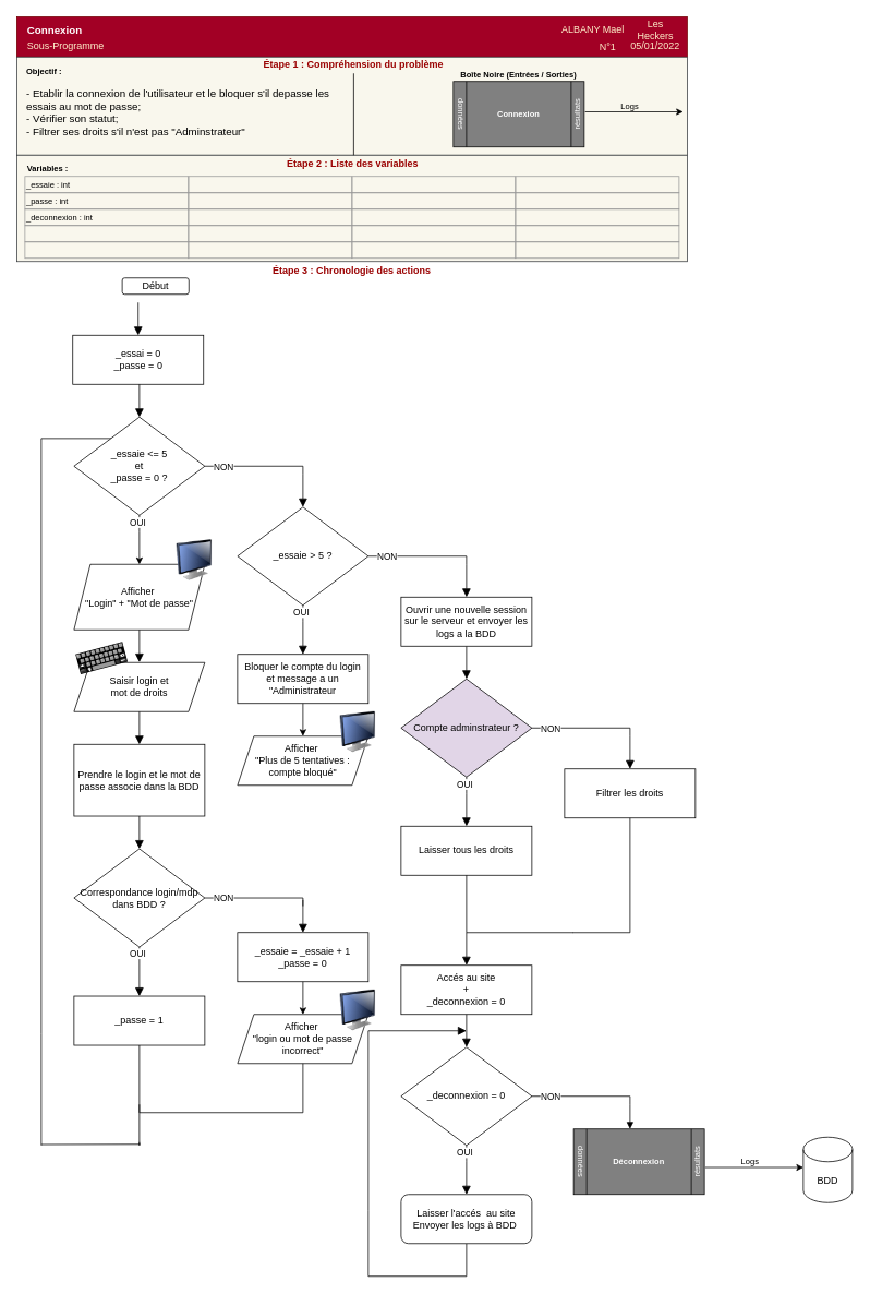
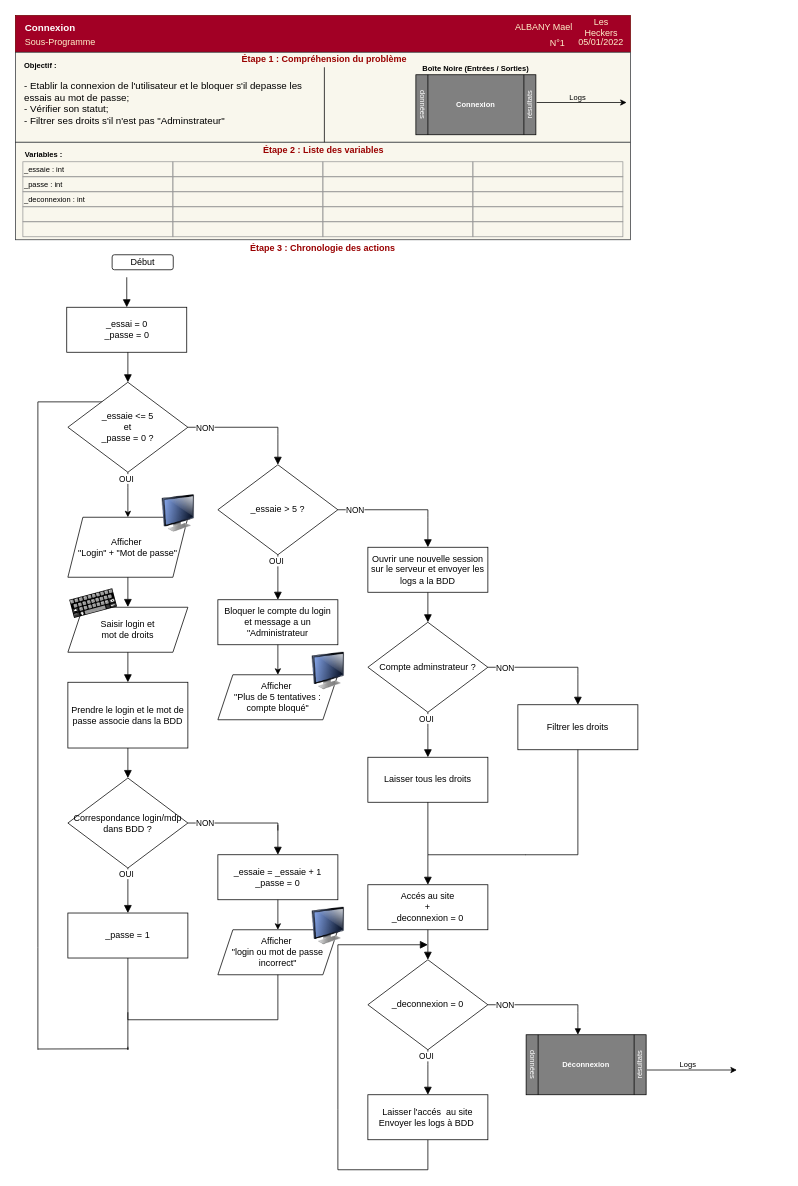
- <mxCell id="112" value="Compte adminstrateur ?" style="rhombus;whiteSpace=wrap;html=1;pointerEvents=0;connectable=1;allowArrows=0;recursiveResize=0;expand=0;rotatable=0;cloneable=0;deletable=0;fillColor=#e1d5e7;" vertex="1" parent="111"><mxGeometry y="40" width="160" height="120" as="geometry" /></mxCell>
+ <mxCell id="112" value="Compte adminstrateur ?" style="rhombus;whiteSpace=wrap;html=1;pointerEvents=0;connectable=1;allowArrows=0;recursiveResize=0;expand=0;rotatable=0;cloneable=0;deletable=0;" vertex="1" parent="111"><mxGeometry y="40" width="160" height="120" as="geometry" /></mxCell>
- <mxCell id="151" value="BDD" style="shape=cylinder3;whiteSpace=wrap;html=1;boundedLbl=1;backgroundOutline=1;size=15;" vertex="1" parent="1"><mxGeometry x="982" y="1389" width="60" height="80" as="geometry" /></mxCell>
- <mxCell id="137" value="Laisser l'accés&amp;nbsp; au site&lt;br&gt;Envoyer les logs à BDD&amp;nbsp;" style="whiteSpace=wrap;html=1;fontSize=12;glass=0;strokeWidth=1;shadow=0;fontColor=#000000;fillColor=default;align=center;pointerEvents=0;connectable=1;allowArrows=0;expand=0;rotatable=0;movable=0;recursiveResize=0;cloneable=0;deletable=0;rounded=1;" vertex="1" parent="136"><mxGeometry y="40" width="160" height="60" as="geometry" /></mxCell>
+ <mxCell id="137" value="Laisser l'accés&amp;nbsp; au site&lt;br&gt;Envoyer les logs à BDD&amp;nbsp;" style="rounded=0;whiteSpace=wrap;html=1;fontSize=12;glass=0;strokeWidth=1;shadow=0;fontColor=#000000;fillColor=default;align=center;pointerEvents=0;connectable=1;allowArrows=0;expand=0;rotatable=0;movable=0;recursiveResize=0;cloneable=0;deletable=0;" vertex="1" parent="136"><mxGeometry y="40" width="160" height="60" as="geometry" /></mxCell>
